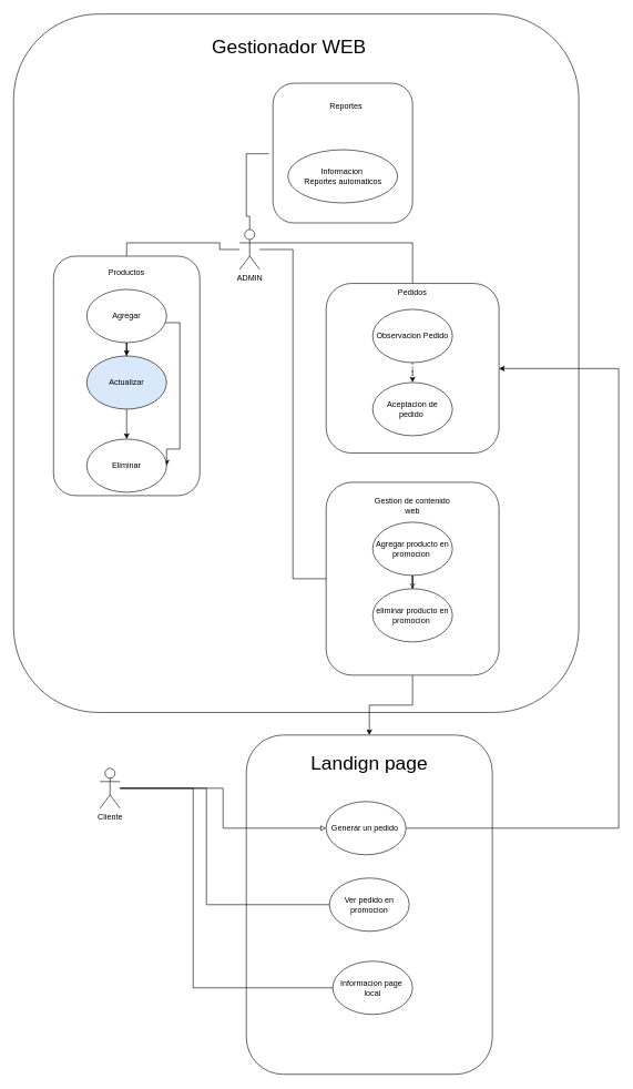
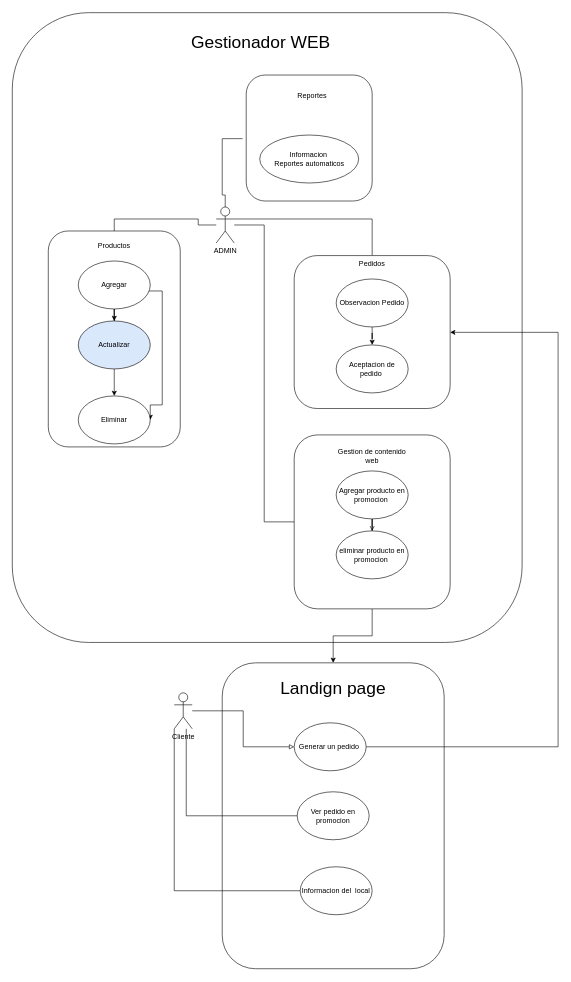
- <mxCell id="17" style="edgeStyle=orthogonalEdgeStyle;rounded=0;orthogonalLoop=1;jettySize=auto;html=1;entryX=0.5;entryY=0;entryDx=0;entryDy=0;dashed=1;" edge="1" parent="1" source="18" target="19"><mxGeometry relative="1" as="geometry" /></mxCell>
+ <mxCell id="17" style="edgeStyle=orthogonalEdgeStyle;rounded=0;orthogonalLoop=1;jettySize=auto;html=1;entryX=0.5;entryY=0;entryDx=0;entryDy=0;" edge="1" parent="1" source="18" target="19"><mxGeometry relative="1" as="geometry" /></mxCell>
- <mxCell id="31" value="Cliente" style="shape=umlActor;verticalLabelPosition=bottom;verticalAlign=top;html=1;outlineConnect=0;" vertex="1" parent="1"><mxGeometry x="150" y="1154" width="30" height="60" as="geometry" /></mxCell>
+ <mxCell id="31" value="Cliente" style="shape=umlActor;verticalLabelPosition=bottom;verticalAlign=top;html=1;outlineConnect=0;" vertex="1" parent="1"><mxGeometry x="290" y="1154" width="30" height="60" as="geometry" /></mxCell>
- <mxCell id="38" value="Informacion page&amp;nbsp; local" style="ellipse;whiteSpace=wrap;html=1;" vertex="1" parent="1"><mxGeometry x="500" y="1444" width="120" height="80" as="geometry" /></mxCell>
+ <mxCell id="38" value="Informacion del&amp;nbsp; local" style="ellipse;whiteSpace=wrap;html=1;" vertex="1" parent="1"><mxGeometry x="500" y="1444" width="120" height="80" as="geometry" /></mxCell>
